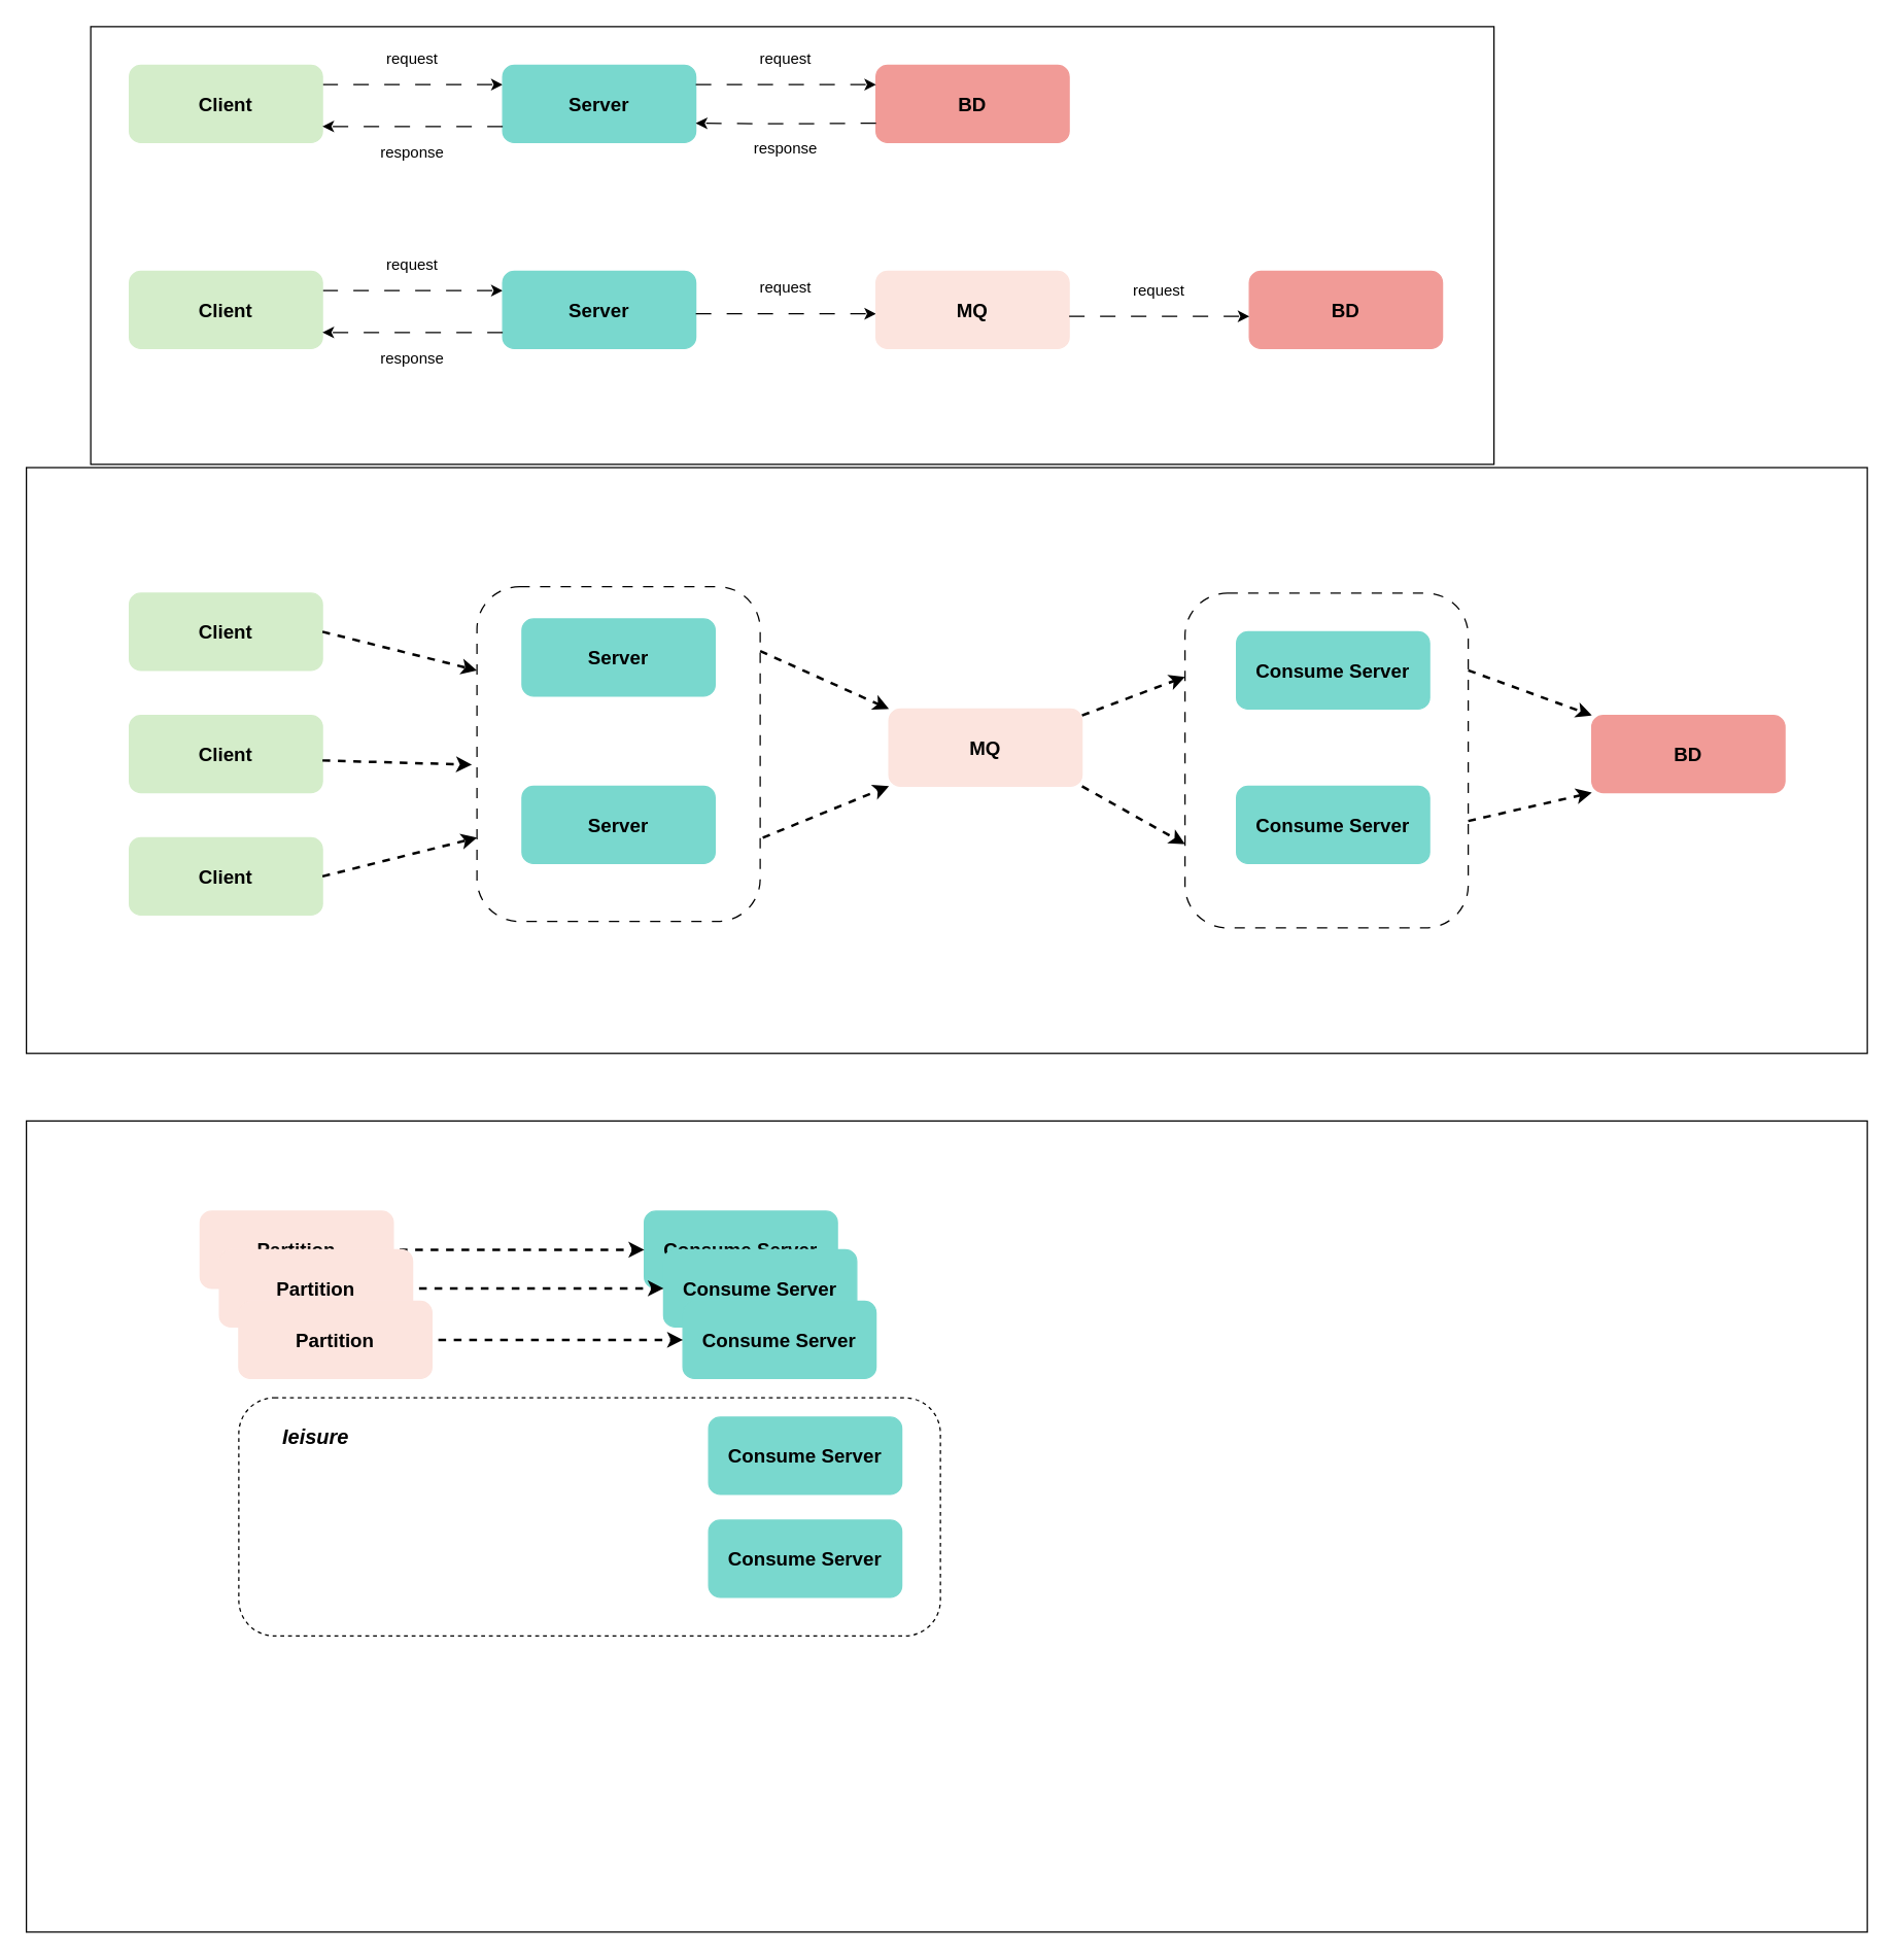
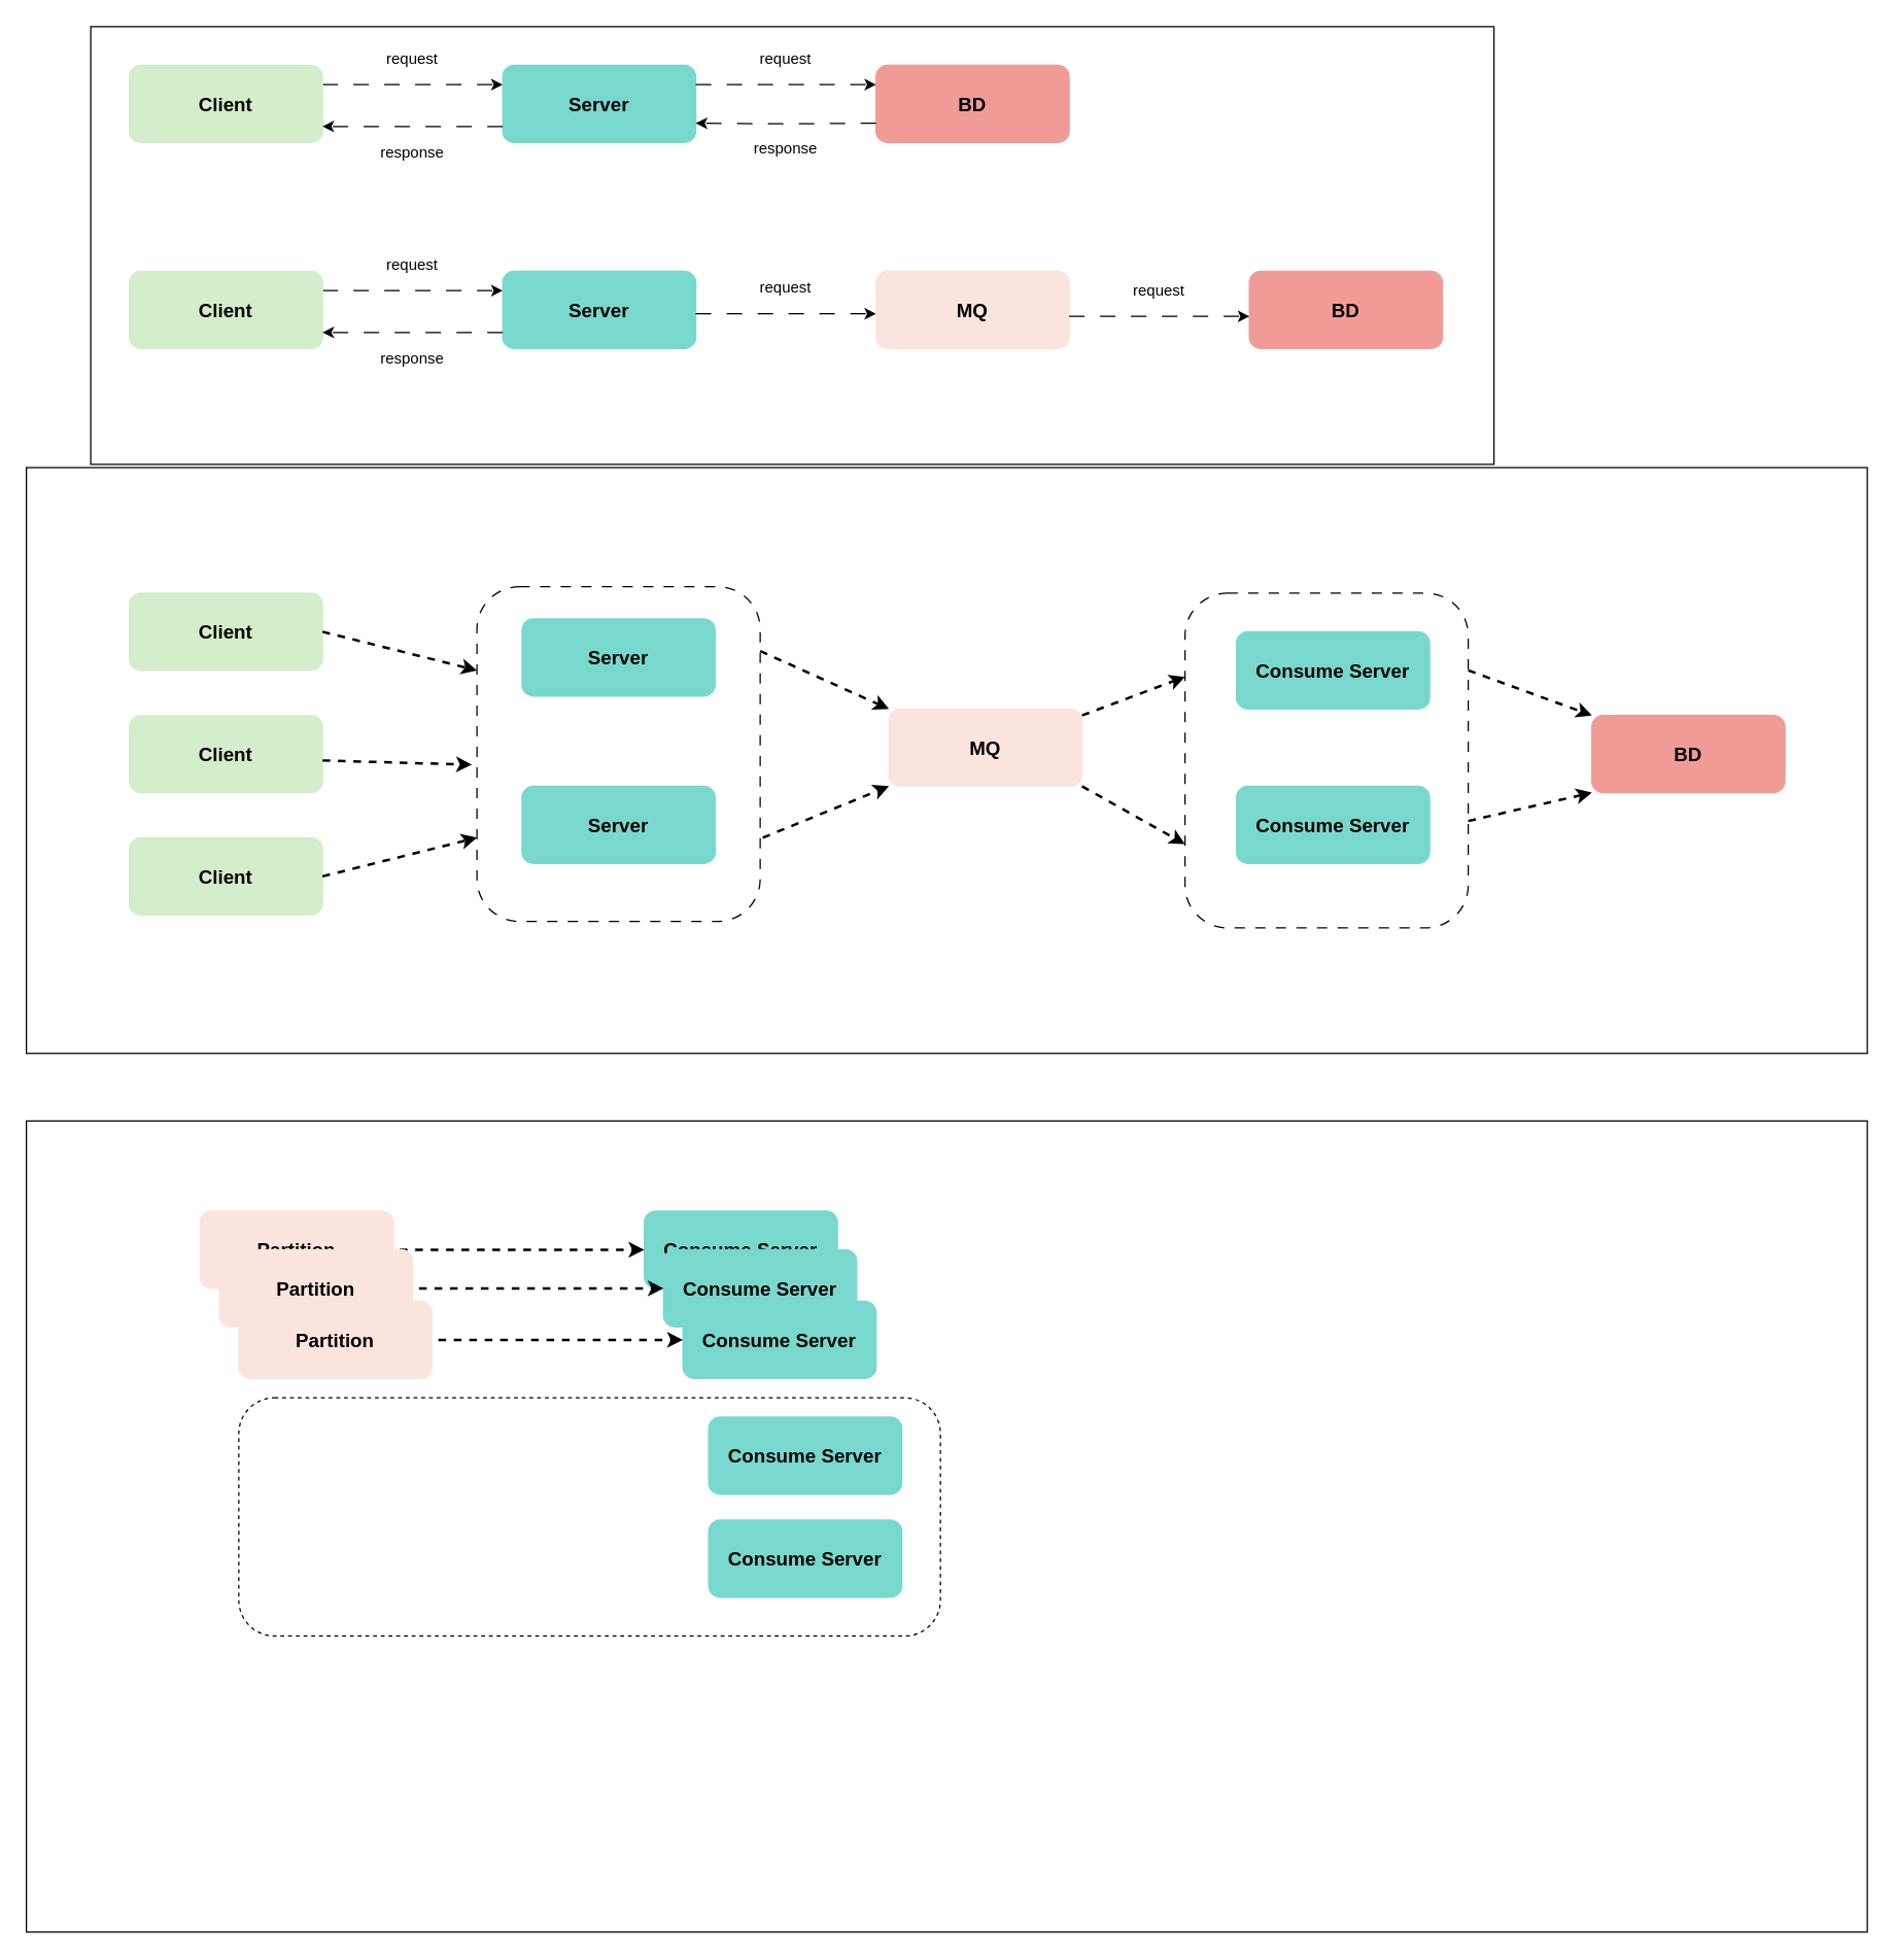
- <mxCell id="60" value="&lt;font style=&quot;font-size: 16px;&quot;&gt;&lt;i&gt;&lt;b&gt;Ieisure&lt;/b&gt;&lt;/i&gt;&lt;/font&gt;" style="text;html=1;strokeColor=none;fillColor=none;align=center;verticalAlign=middle;whiteSpace=wrap;rounded=0;" vertex="1" parent="1"><mxGeometry x="215" y="1100" width="60" height="30" as="geometry" /></mxCell>
